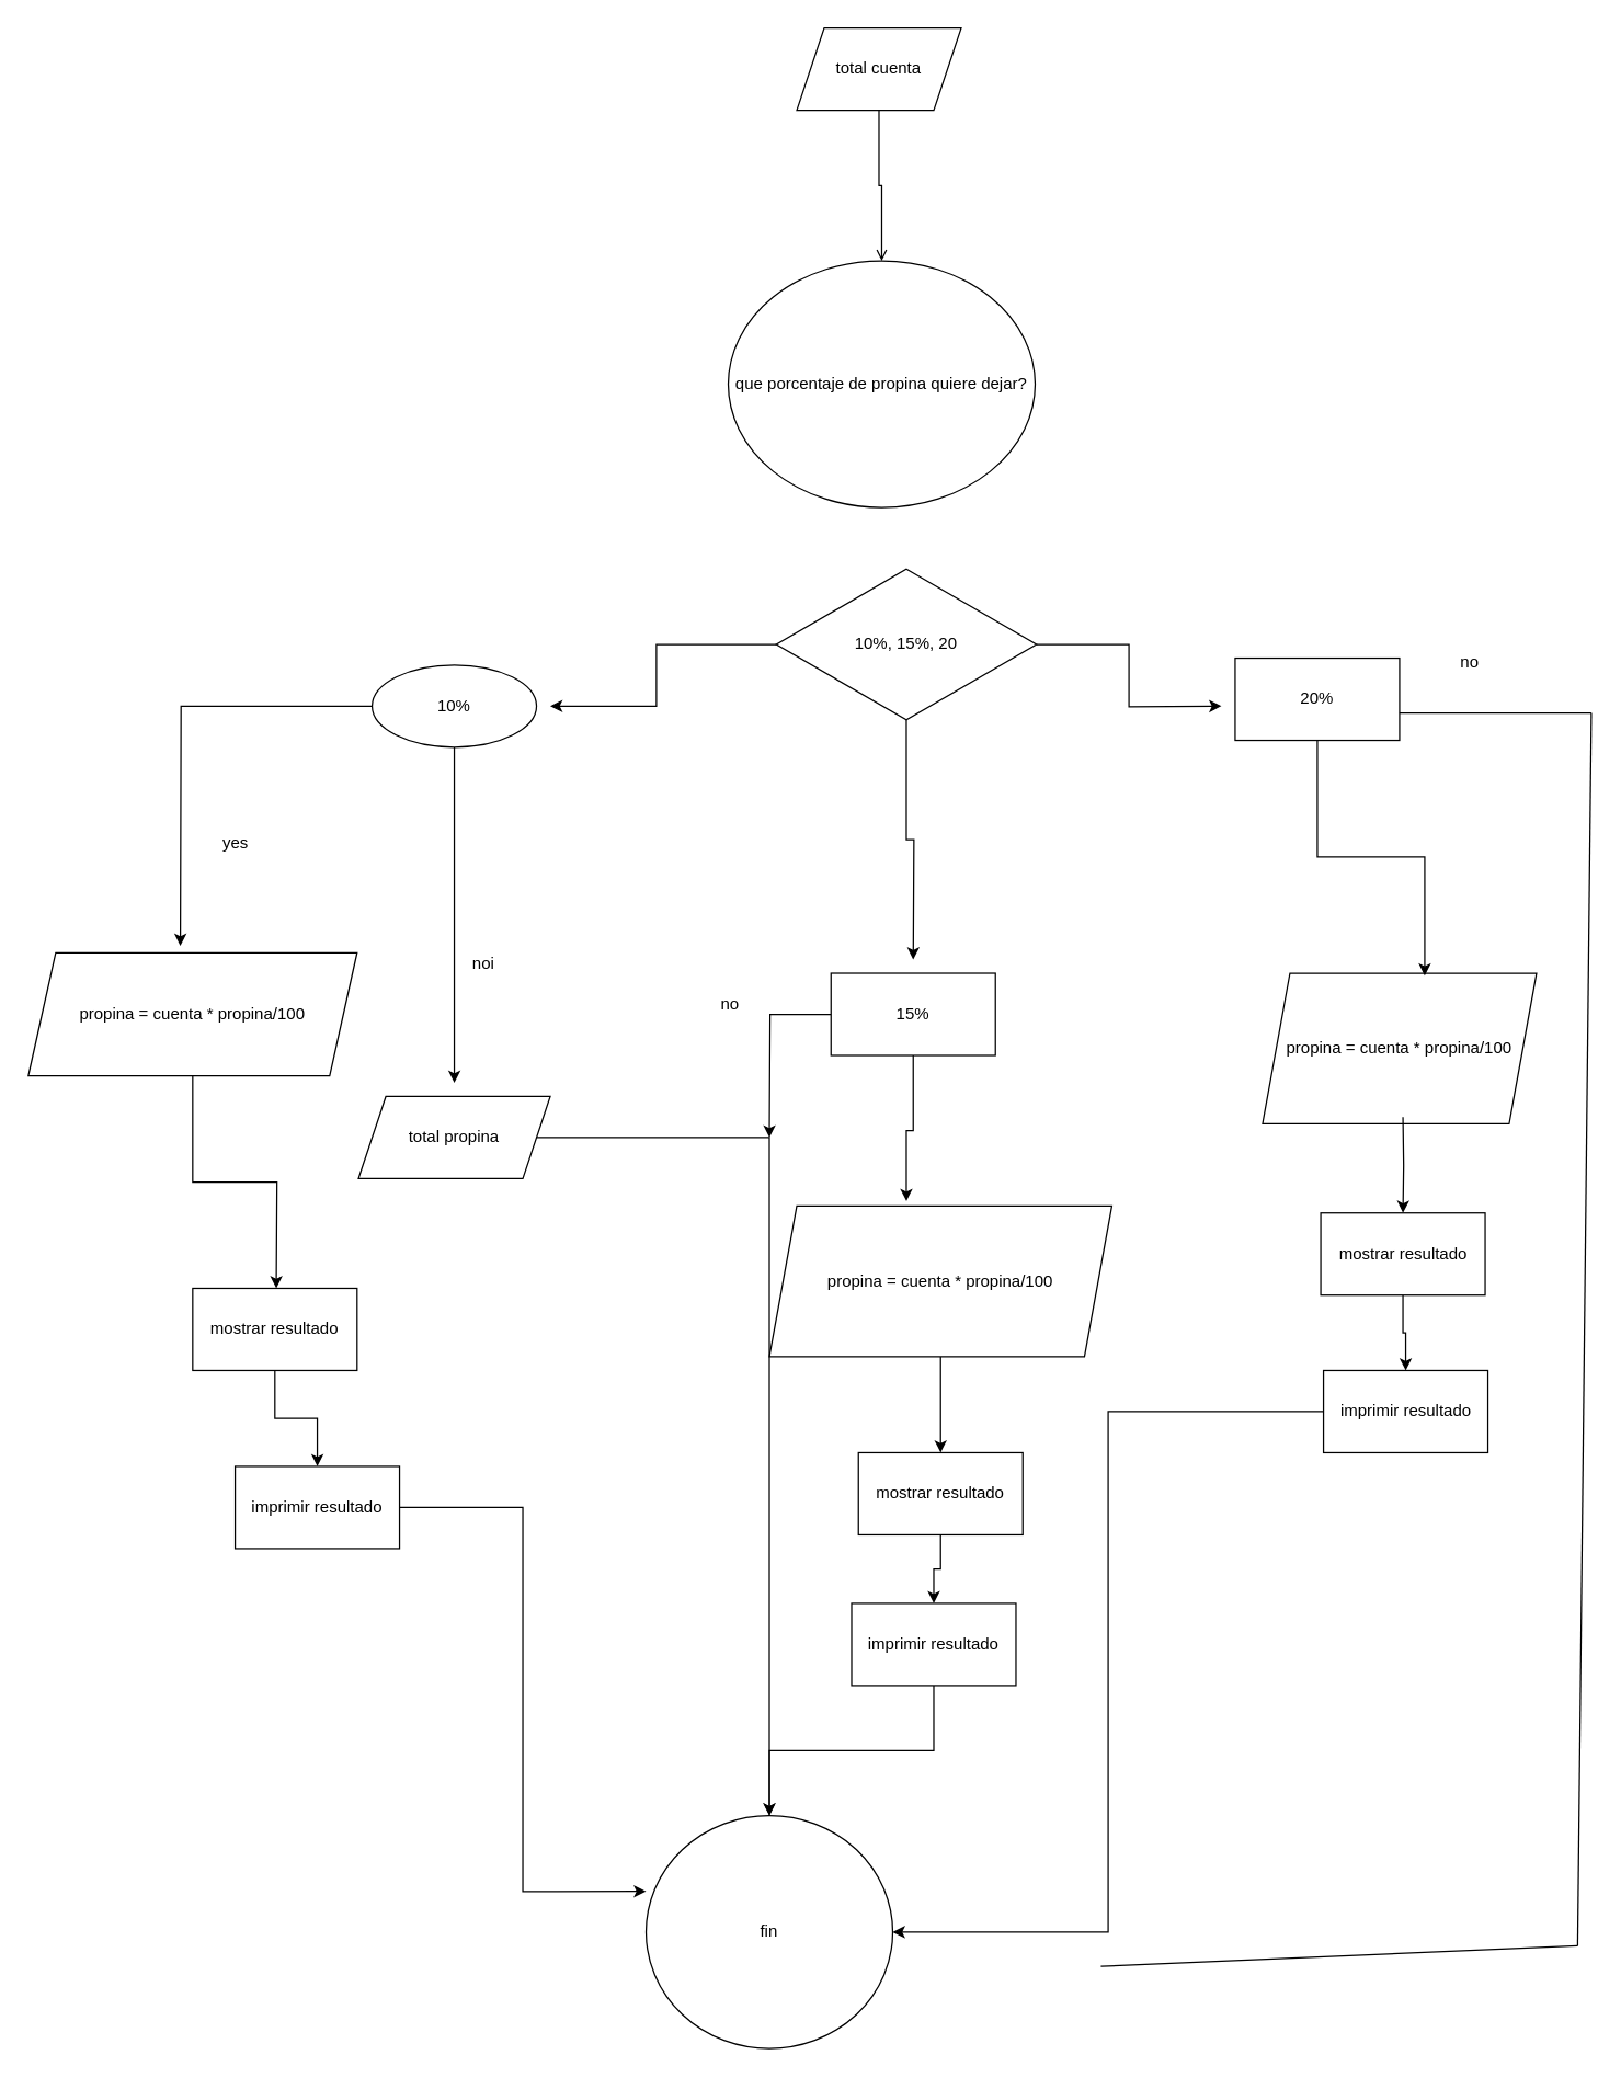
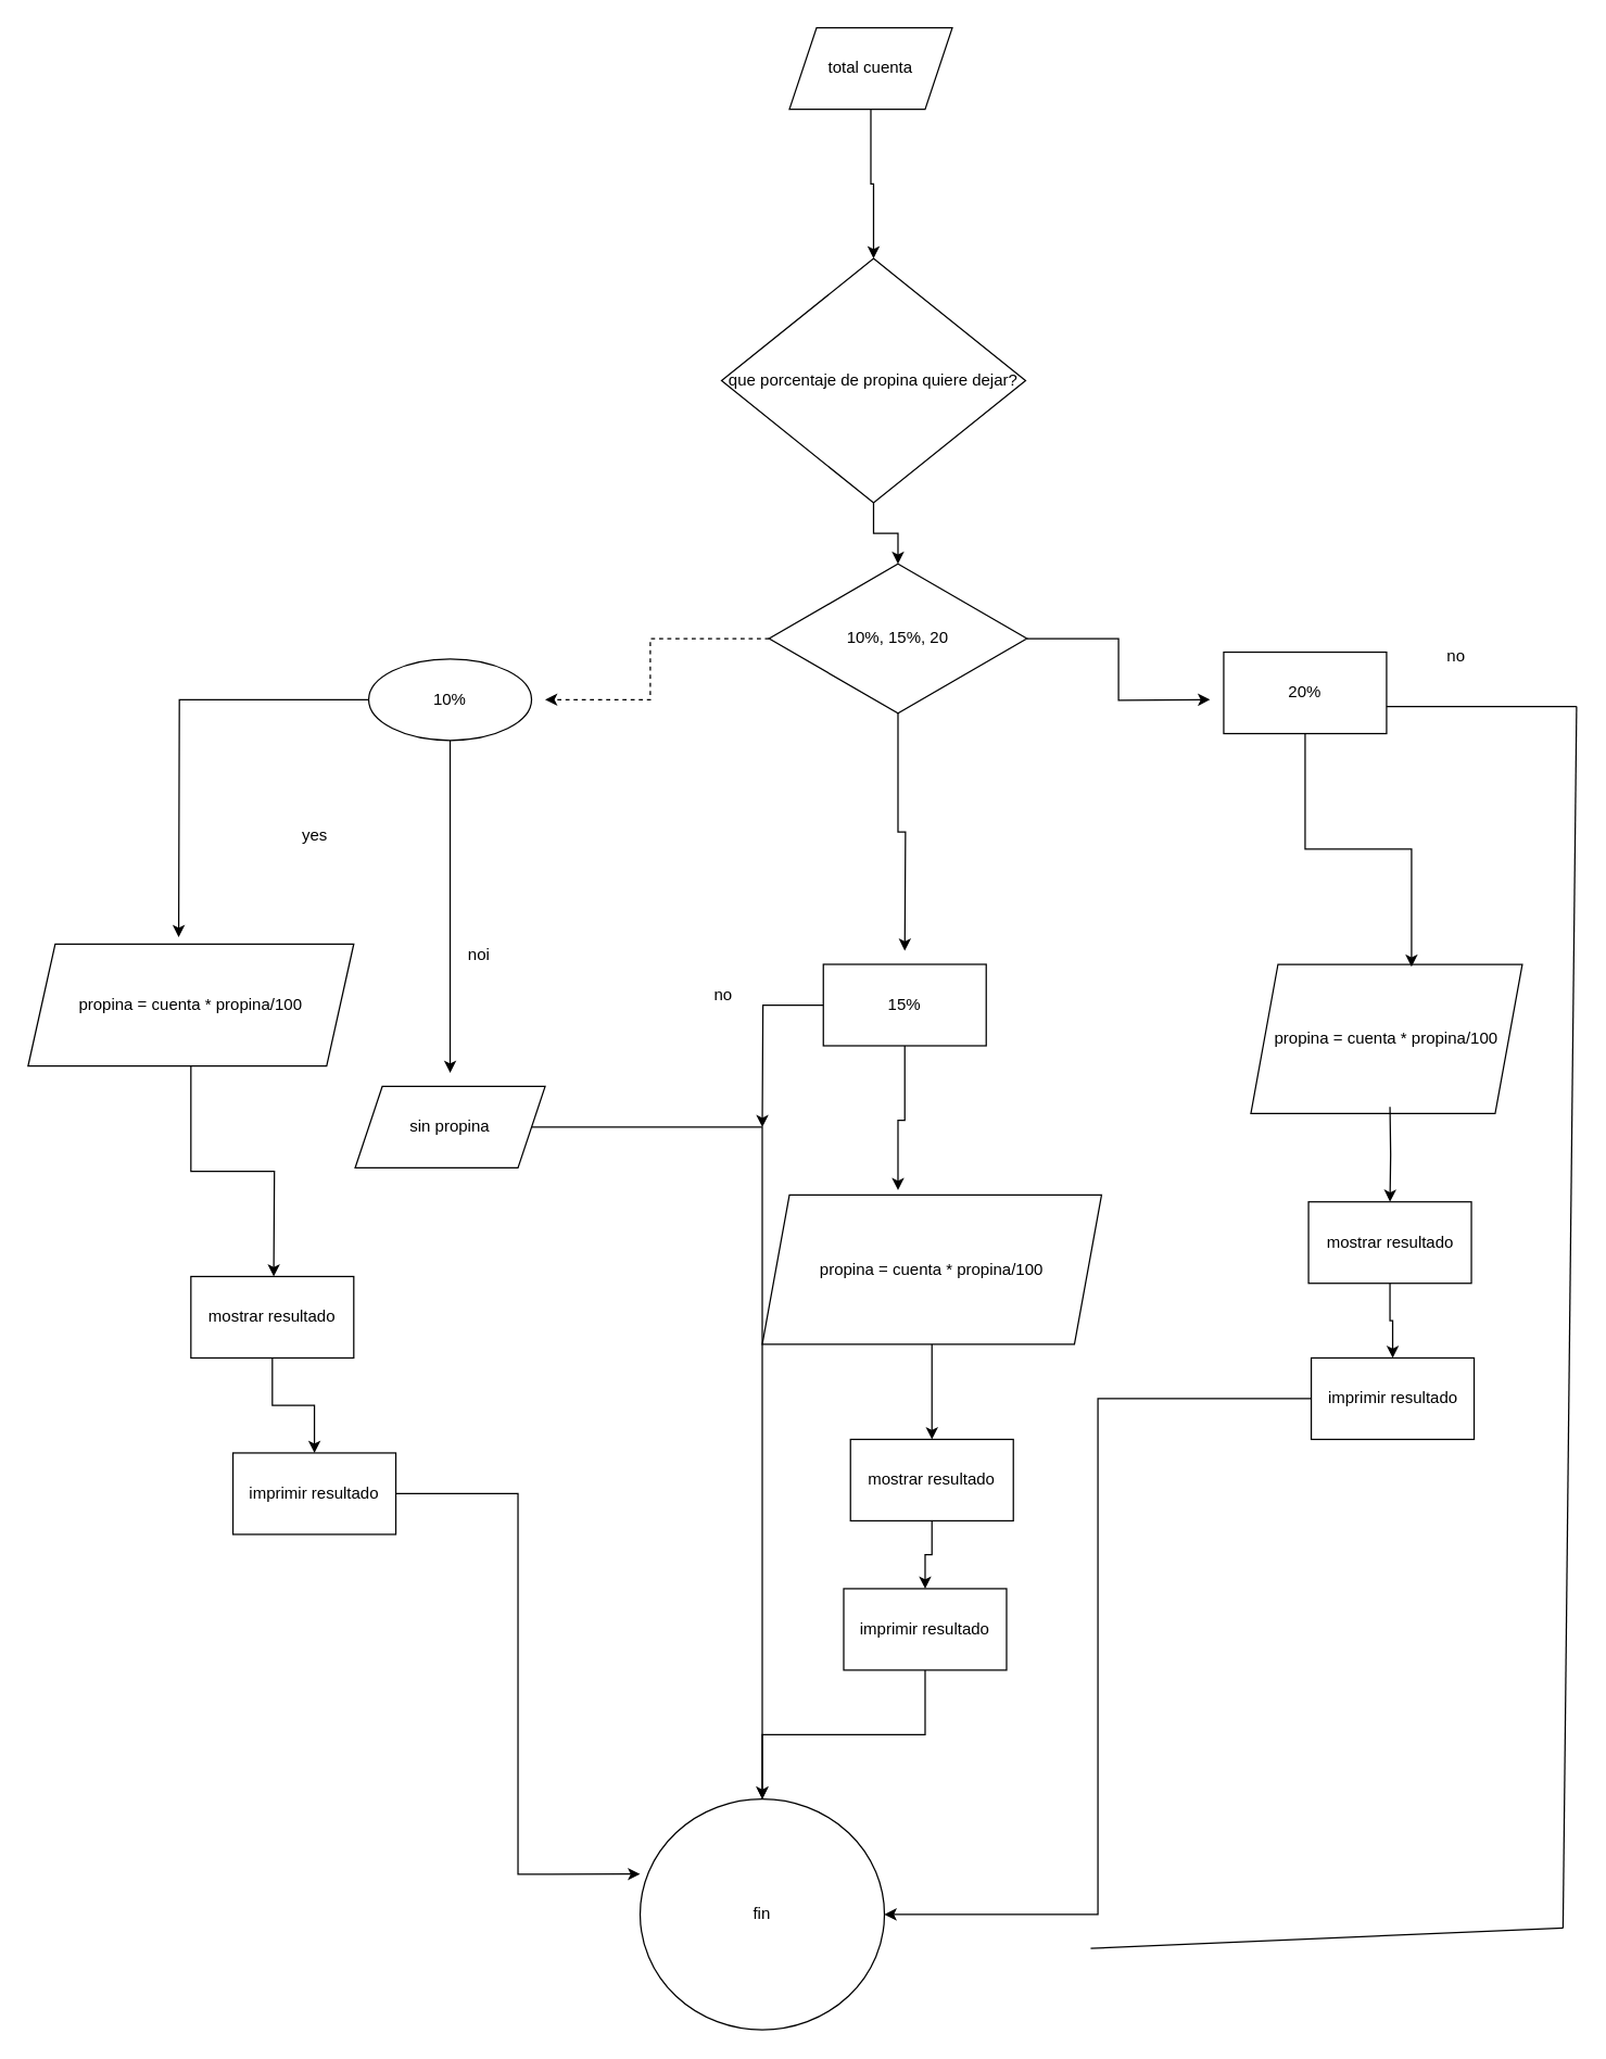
- <mxCell id="2" style="edgeStyle=orthogonalEdgeStyle;rounded=0;orthogonalLoop=1;jettySize=auto;html=1;entryX=0.5;entryY=0;entryDx=0;entryDy=0;endArrow=open;" edge="1" parent="1" source="3" target="5"><mxGeometry relative="1" as="geometry" /></mxCell>
+ <mxCell id="2" style="edgeStyle=orthogonalEdgeStyle;rounded=0;orthogonalLoop=1;jettySize=auto;html=1;entryX=0.5;entryY=0;entryDx=0;entryDy=0;" edge="1" parent="1" source="3" target="5"><mxGeometry relative="1" as="geometry" /></mxCell>
- <mxCell id="5" value="que porcentaje de propina quiere dejar?" style="ellipse;whiteSpace=wrap;html=1;" vertex="1" parent="1"><mxGeometry x="531" y="190" width="224" height="180" as="geometry" /></mxCell>
+ <mxCell id="5" value="que porcentaje de propina quiere dejar?" style="rhombus;whiteSpace=wrap;html=1;" vertex="1" parent="1"><mxGeometry x="531" y="190" width="224" height="180" as="geometry" /></mxCell>
+ <mxCell id="4" style="edgeStyle=orthogonalEdgeStyle;rounded=0;orthogonalLoop=1;jettySize=auto;html=1;entryX=0.5;entryY=0;entryDx=0;entryDy=0;" edge="1" parent="1" source="5" target="8"><mxGeometry relative="1" as="geometry" /></mxCell>
- <mxCell id="15" style="edgeStyle=orthogonalEdgeStyle;rounded=0;orthogonalLoop=1;jettySize=auto;html=1;entryX=1.083;entryY=0.5;entryDx=0;entryDy=0;entryPerimeter=0;" edge="1" parent="1" source="8" target="14"><mxGeometry relative="1" as="geometry" /></mxCell>
+ <mxCell id="15" style="edgeStyle=orthogonalEdgeStyle;rounded=0;orthogonalLoop=1;jettySize=auto;html=1;entryX=1.083;entryY=0.5;entryDx=0;entryDy=0;entryPerimeter=0;dashed=1;" edge="1" parent="1" source="8" target="14"><mxGeometry relative="1" as="geometry" /></mxCell>
- <mxCell id="23" value="yes" style="text;html=1;align=center;verticalAlign=middle;resizable=0;points=[];autosize=1;strokeColor=none;fillColor=none;" vertex="1" parent="1"><mxGeometry x="151" y="600" width="40" height="30" as="geometry" /></mxCell>
+ <mxCell id="23" value="yes" style="text;html=1;align=center;verticalAlign=middle;resizable=0;points=[];autosize=1;strokeColor=none;fillColor=none;" vertex="1" parent="1"><mxGeometry x="211" y="600" width="40" height="30" as="geometry" /></mxCell>
- <mxCell id="28" value="total propina" style="shape=parallelogram;perimeter=parallelogramPerimeter;whiteSpace=wrap;html=1;fixedSize=1;" vertex="1" parent="1"><mxGeometry x="261" y="800" width="140" height="60" as="geometry" /></mxCell>
+ <mxCell id="28" value="sin propina" style="shape=parallelogram;perimeter=parallelogramPerimeter;whiteSpace=wrap;html=1;fixedSize=1;" vertex="1" parent="1"><mxGeometry x="261" y="800" width="140" height="60" as="geometry" /></mxCell>
